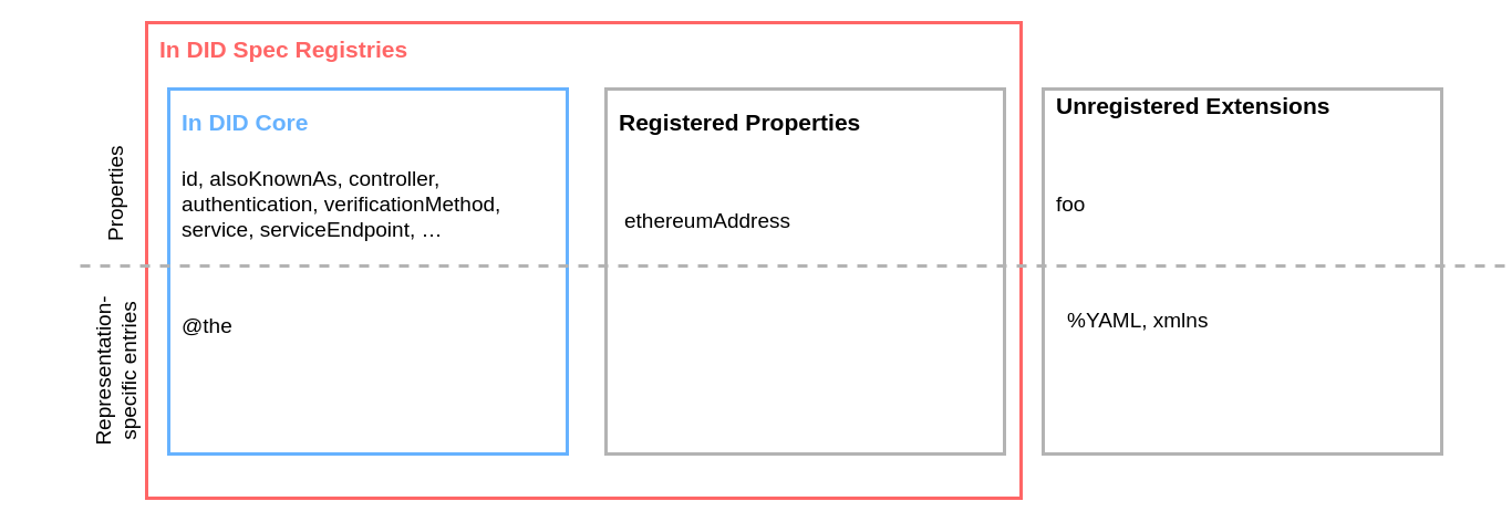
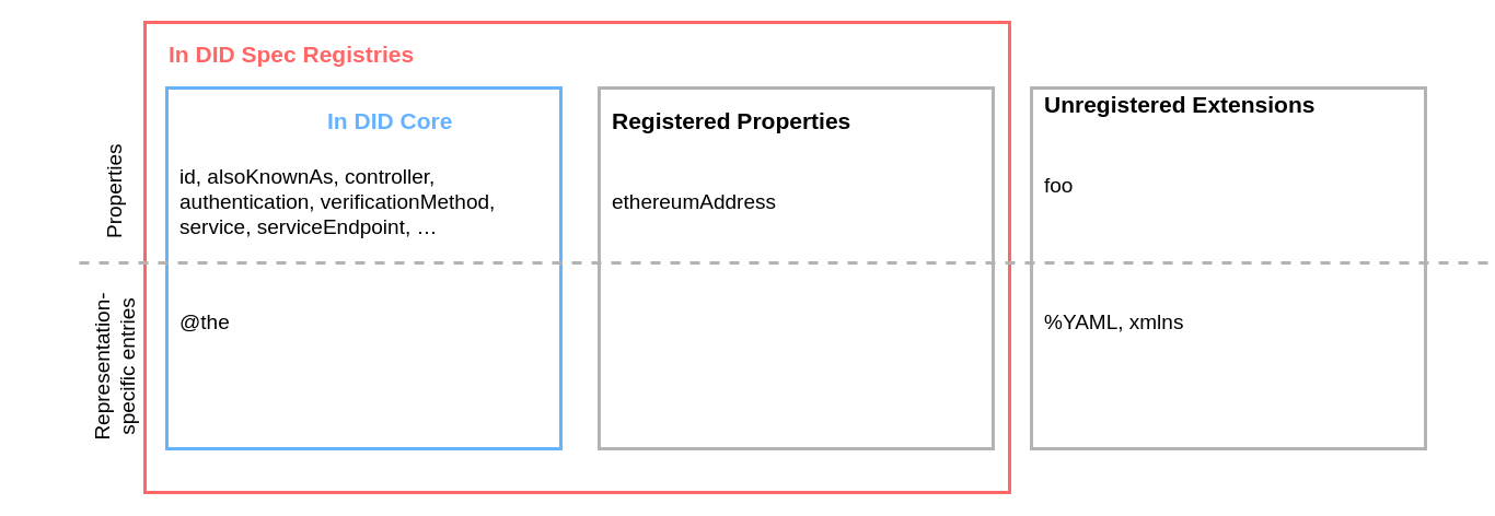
- <mxCell id="23" value="&lt;span style=&quot;font-family: &amp;#34;helvetica&amp;#34; ; font-style: normal ; letter-spacing: normal ; text-align: left ; text-indent: 0px ; text-transform: none ; word-spacing: 0px ; display: inline ; float: none&quot;&gt;&lt;b&gt;&lt;font color=&quot;#ff6666&quot; style=&quot;font-size: 21px&quot;&gt;In DID Spec Registries&lt;/font&gt;&lt;/b&gt;&lt;/span&gt;" style="text;whiteSpace=wrap;html=1;" parent="1" vertex="1"><mxGeometry x="142" y="25" width="230" height="30" as="geometry" /></mxCell>
+ <mxCell id="23" value="&lt;span style=&quot;font-family: &amp;#34;helvetica&amp;#34; ; font-style: normal ; letter-spacing: normal ; text-align: left ; text-indent: 0px ; text-transform: none ; word-spacing: 0px ; display: inline ; float: none&quot;&gt;&lt;b&gt;&lt;font color=&quot;#ff6666&quot; style=&quot;font-size: 21px&quot;&gt;In DID Spec Registries&lt;/font&gt;&lt;/b&gt;&lt;/span&gt;" style="text;whiteSpace=wrap;html=1;" parent="1" vertex="1"><mxGeometry x="152" y="30" width="230" height="30" as="geometry" /></mxCell>
- <mxCell id="5" value="&lt;font color=&quot;#66b2ff&quot; size=&quot;1&quot;&gt;&lt;b style=&quot;font-size: 21px&quot;&gt;In DID Core&lt;/b&gt;&lt;/font&gt;" style="text;html=1;strokeColor=none;fillColor=none;align=left;verticalAlign=middle;whiteSpace=wrap;rounded=0;" parent="3" vertex="1"><mxGeometry x="10" y="20" width="160" height="20" as="geometry" /></mxCell>
+ <mxCell id="5" value="&lt;font color=&quot;#66b2ff&quot; size=&quot;1&quot;&gt;&lt;b style=&quot;font-size: 21px&quot;&gt;In DID Core&lt;/b&gt;&lt;/font&gt;" style="text;html=1;strokeColor=none;fillColor=none;align=left;verticalAlign=middle;whiteSpace=wrap;rounded=0;" parent="3" vertex="1"><mxGeometry x="145" y="20" width="160" height="20" as="geometry" /></mxCell>
- <mxCell id="17" value="&lt;font style=&quot;font-size: 19px&quot;&gt;foo&lt;/font&gt;" style="text;html=1;strokeColor=none;fillColor=none;align=left;verticalAlign=middle;whiteSpace=wrap;rounded=0;" parent="14" vertex="1"><mxGeometry x="10" y="50" width="340" height="110" as="geometry" /></mxCell>
+ <mxCell id="17" value="&lt;font style=&quot;font-size: 19px&quot;&gt;foo&lt;/font&gt;" style="text;html=1;strokeColor=none;fillColor=none;align=left;verticalAlign=middle;whiteSpace=wrap;rounded=0;" parent="14" vertex="1"><mxGeometry x="10" y="35" width="340" height="110" as="geometry" /></mxCell>
- <mxCell id="12" value="&lt;font style=&quot;font-size: 19px&quot;&gt;ethereumAddress&lt;/font&gt;" style="text;html=1;strokeColor=none;fillColor=none;align=left;verticalAlign=middle;whiteSpace=wrap;rounded=0;" parent="9" vertex="1"><mxGeometry x="15" y="65" width="340" height="110" as="geometry" /></mxCell>
+ <mxCell id="12" value="&lt;font style=&quot;font-size: 19px&quot;&gt;ethereumAddress&lt;/font&gt;" style="text;html=1;strokeColor=none;fillColor=none;align=left;verticalAlign=middle;whiteSpace=wrap;rounded=0;" parent="9" vertex="1"><mxGeometry x="10" y="50" width="340" height="110" as="geometry" /></mxCell>
- <mxCell id="18" value="&lt;font style=&quot;font-size: 19px&quot;&gt;%YAML, xmlns&lt;/font&gt;" style="text;html=1;strokeColor=none;fillColor=none;align=left;verticalAlign=middle;whiteSpace=wrap;rounded=0;" parent="14" vertex="1"><mxGeometry x="20" y="175" width="320" height="70" as="geometry" /></mxCell>
+ <mxCell id="18" value="&lt;font style=&quot;font-size: 19px&quot;&gt;%YAML, xmlns&lt;/font&gt;" style="text;html=1;strokeColor=none;fillColor=none;align=left;verticalAlign=middle;whiteSpace=wrap;rounded=0;" parent="14" vertex="1"><mxGeometry x="10" y="180" width="320" height="70" as="geometry" /></mxCell>
